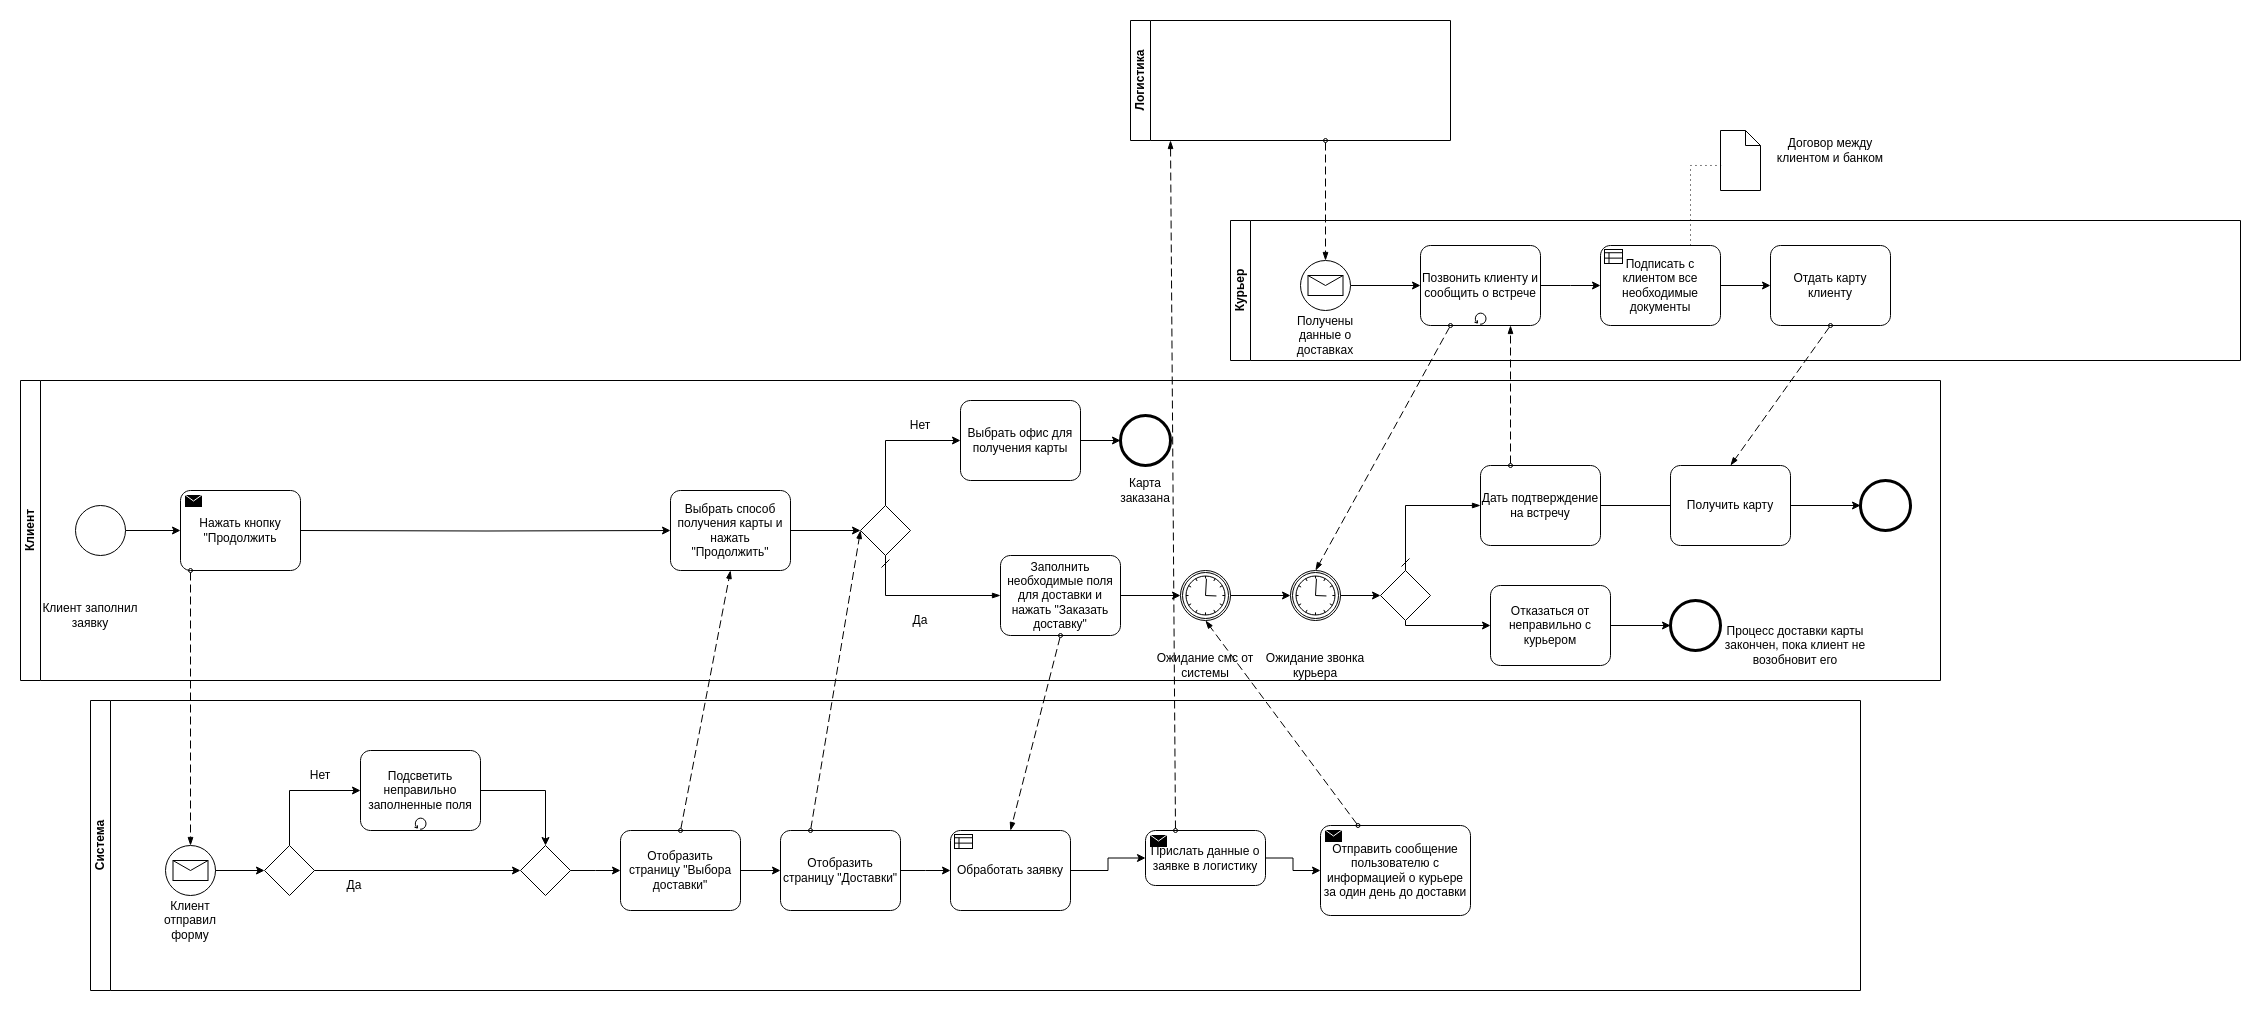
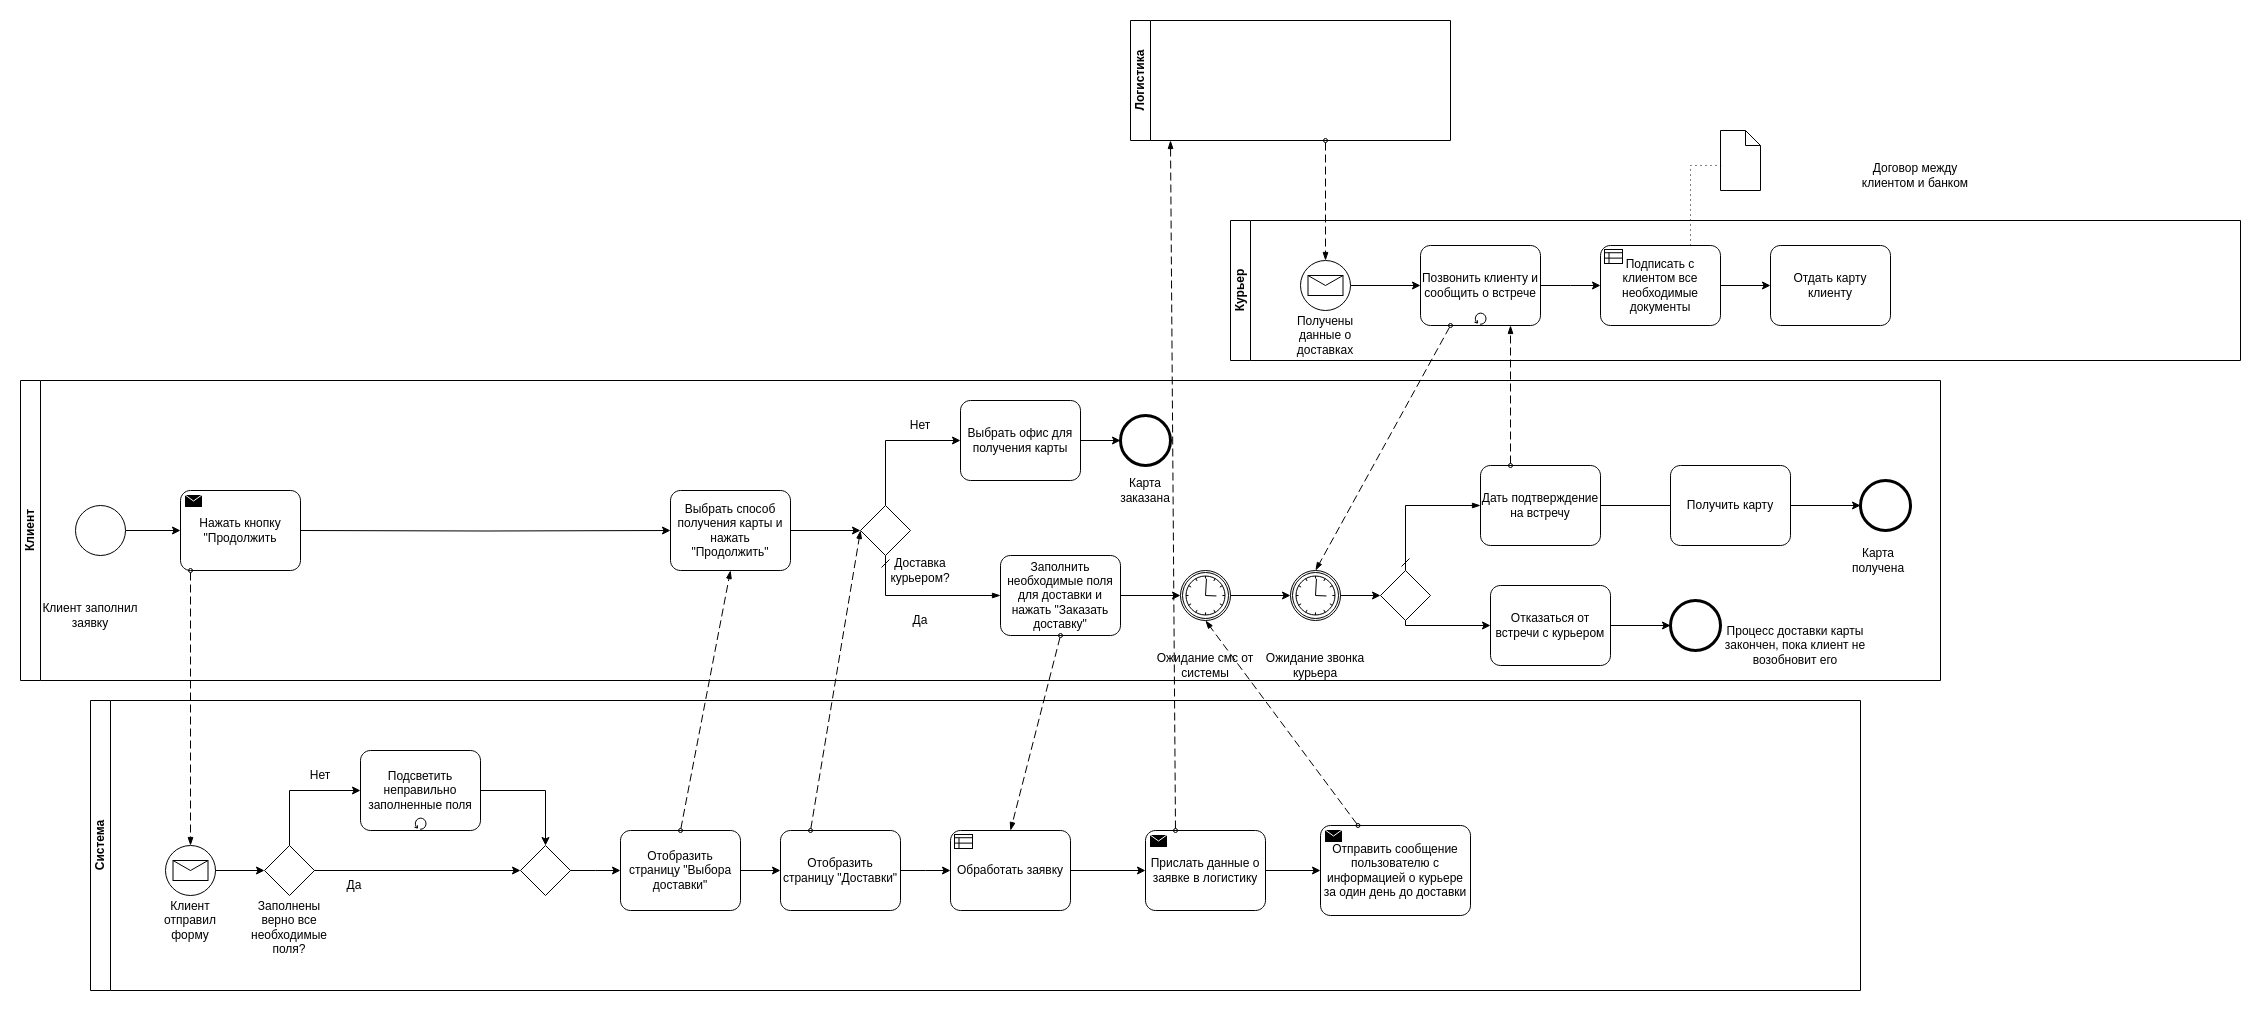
- <mxCell id="85" value="Договор между клиентом и банком" style="text;html=1;strokeColor=none;fillColor=none;align=center;verticalAlign=middle;whiteSpace=wrap;rounded=0;" vertex="1" parent="1"><mxGeometry x="1770" y="130" width="120" height="40" as="geometry" /></mxCell>
+ <mxCell id="85" value="Договор между клиентом и банком" style="text;html=1;strokeColor=none;fillColor=none;align=center;verticalAlign=middle;whiteSpace=wrap;rounded=0;" vertex="1" parent="1"><mxGeometry x="1855" y="155" width="120" height="40" as="geometry" /></mxCell>
- <mxCell id="86" value="" style="dashed=1;dashPattern=8 4;endArrow=blockThin;endFill=1;startArrow=oval;startFill=0;endSize=6;startSize=4;html=1;rounded=0;exitX=0.5;exitY=1;exitDx=0;exitDy=0;exitPerimeter=0;entryX=0.5;entryY=0;entryDx=0;entryDy=0;entryPerimeter=0;" edge="1" parent="1" source="45" target="33"><mxGeometry width="160" relative="1" as="geometry"><mxPoint x="1700" y="420" as="sourcePoint" /><mxPoint x="1860" y="420" as="targetPoint" /></mxGeometry></mxCell>
+ <mxCell id="37" value="Карта получена" style="text;html=1;strokeColor=none;fillColor=none;align=center;verticalAlign=middle;whiteSpace=wrap;rounded=0;" vertex="1" parent="2"><mxGeometry x="1818" y="165" width="80" height="30" as="geometry" /></mxCell>
+ <mxCell id="16" value="Доставка курьером?" style="text;html=1;strokeColor=none;fillColor=none;align=center;verticalAlign=middle;whiteSpace=wrap;rounded=0;" vertex="1" parent="2"><mxGeometry x="860" y="175" width="80" height="30" as="geometry" /></mxCell>
- <mxCell id="26" value="Отказаться от неправильно с курьером" style="points=[[0.25,0,0],[0.5,0,0],[0.75,0,0],[1,0.25,0],[1,0.5,0],[1,0.75,0],[0.75,1,0],[0.5,1,0],[0.25,1,0],[0,0.75,0],[0,0.5,0],[0,0.25,0]];shape=mxgraph.bpmn.task;whiteSpace=wrap;rectStyle=rounded;size=10;html=1;container=1;expand=0;collapsible=0;taskMarker=abstract;" vertex="1" parent="2"><mxGeometry x="1470" y="205" width="120" height="80" as="geometry" /></mxCell>
+ <mxCell id="26" value="Отказаться от встречи с курьером" style="points=[[0.25,0,0],[0.5,0,0],[0.75,0,0],[1,0.25,0],[1,0.5,0],[1,0.75,0],[0.75,1,0],[0.5,1,0],[0.25,1,0],[0,0.75,0],[0,0.5,0],[0,0.25,0]];shape=mxgraph.bpmn.task;whiteSpace=wrap;rectStyle=rounded;size=10;html=1;container=1;expand=0;collapsible=0;taskMarker=abstract;" vertex="1" parent="2"><mxGeometry x="1470" y="205" width="120" height="80" as="geometry" /></mxCell>
- <mxCell id="67" value="Прислать данные о заявке в логистику" style="points=[[0.25,0,0],[0.5,0,0],[0.75,0,0],[1,0.25,0],[1,0.5,0],[1,0.75,0],[0.75,1,0],[0.5,1,0],[0.25,1,0],[0,0.75,0],[0,0.5,0],[0,0.25,0]];shape=mxgraph.bpmn.task;whiteSpace=wrap;rectStyle=rounded;size=10;html=1;container=1;expand=0;collapsible=0;taskMarker=send;" vertex="1" parent="47"><mxGeometry x="1055" y="130" width="120" height="55" as="geometry" /></mxCell>
+ <mxCell id="67" value="Прислать данные о заявке в логистику" style="points=[[0.25,0,0],[0.5,0,0],[0.75,0,0],[1,0.25,0],[1,0.5,0],[1,0.75,0],[0.75,1,0],[0.5,1,0],[0.25,1,0],[0,0.75,0],[0,0.5,0],[0,0.25,0]];shape=mxgraph.bpmn.task;whiteSpace=wrap;rectStyle=rounded;size=10;html=1;container=1;expand=0;collapsible=0;taskMarker=send;" vertex="1" parent="47"><mxGeometry x="1055" y="130" width="120" height="80" as="geometry" /></mxCell>
+ <mxCell id="52" value="Заполнены верно все необходимые поля?" style="text;html=1;strokeColor=none;fillColor=none;align=center;verticalAlign=middle;whiteSpace=wrap;rounded=0;" parent="47" vertex="1"><mxGeometry x="149" y="199.5" width="100" height="55" as="geometry" /></mxCell>
